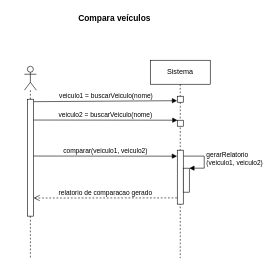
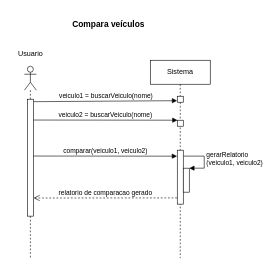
- <mxCell id="15" value="&lt;b&gt;&lt;font style=&quot;font-size: 14px&quot;&gt;Compara veículos&lt;/font&gt;&lt;/b&gt;" style="text;html=1;align=center;verticalAlign=middle;resizable=0;points=[];autosize=1;strokeColor=none;fillColor=none;" vertex="1" parent="1"><mxGeometry x="120" y="20" width="140" height="20" as="geometry" /></mxCell>
+ <mxCell id="15" value="&lt;b&gt;&lt;font style=&quot;font-size: 14px&quot;&gt;Compara veículos&lt;/font&gt;&lt;/b&gt;" style="text;html=1;align=center;verticalAlign=middle;resizable=0;points=[];autosize=1;strokeColor=none;fillColor=none;" vertex="1" parent="1"><mxGeometry x="110" y="30" width="140" height="20" as="geometry" /></mxCell>
+ <mxCell id="10" value="Usuario" style="text;html=1;align=center;verticalAlign=middle;resizable=0;points=[];autosize=1;strokeColor=none;fillColor=none;" parent="1" vertex="1"><mxGeometry x="20" y="80" width="60" height="20" as="geometry" /></mxCell>
